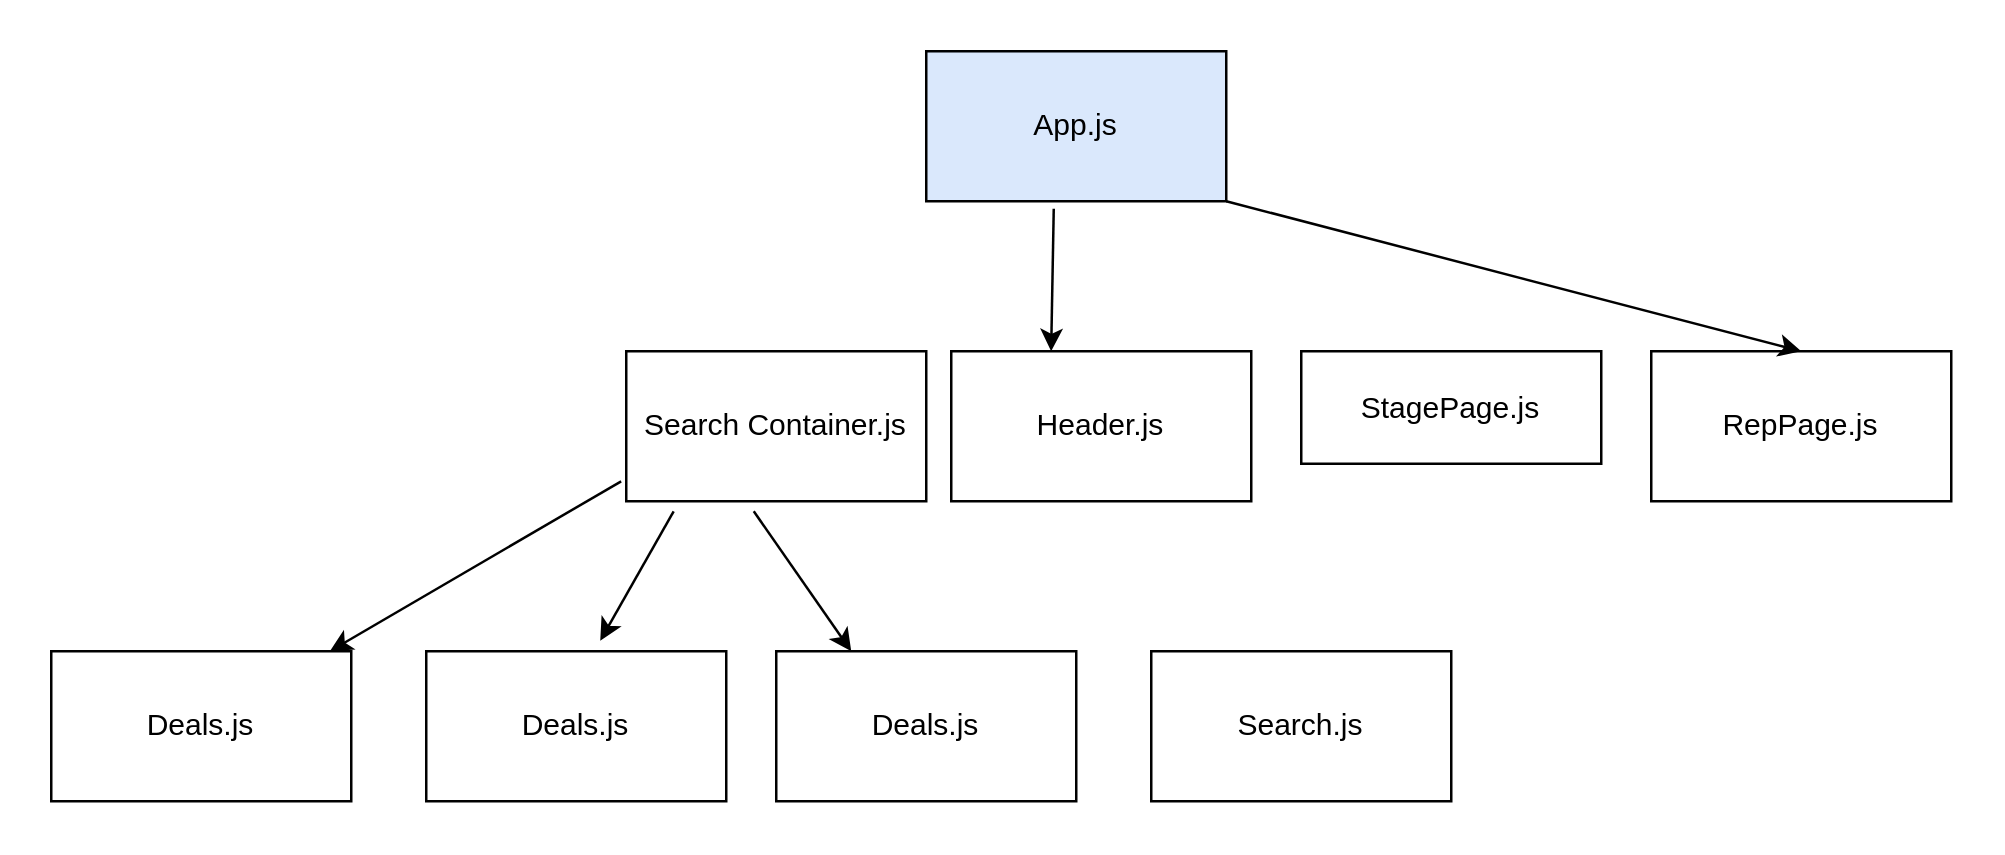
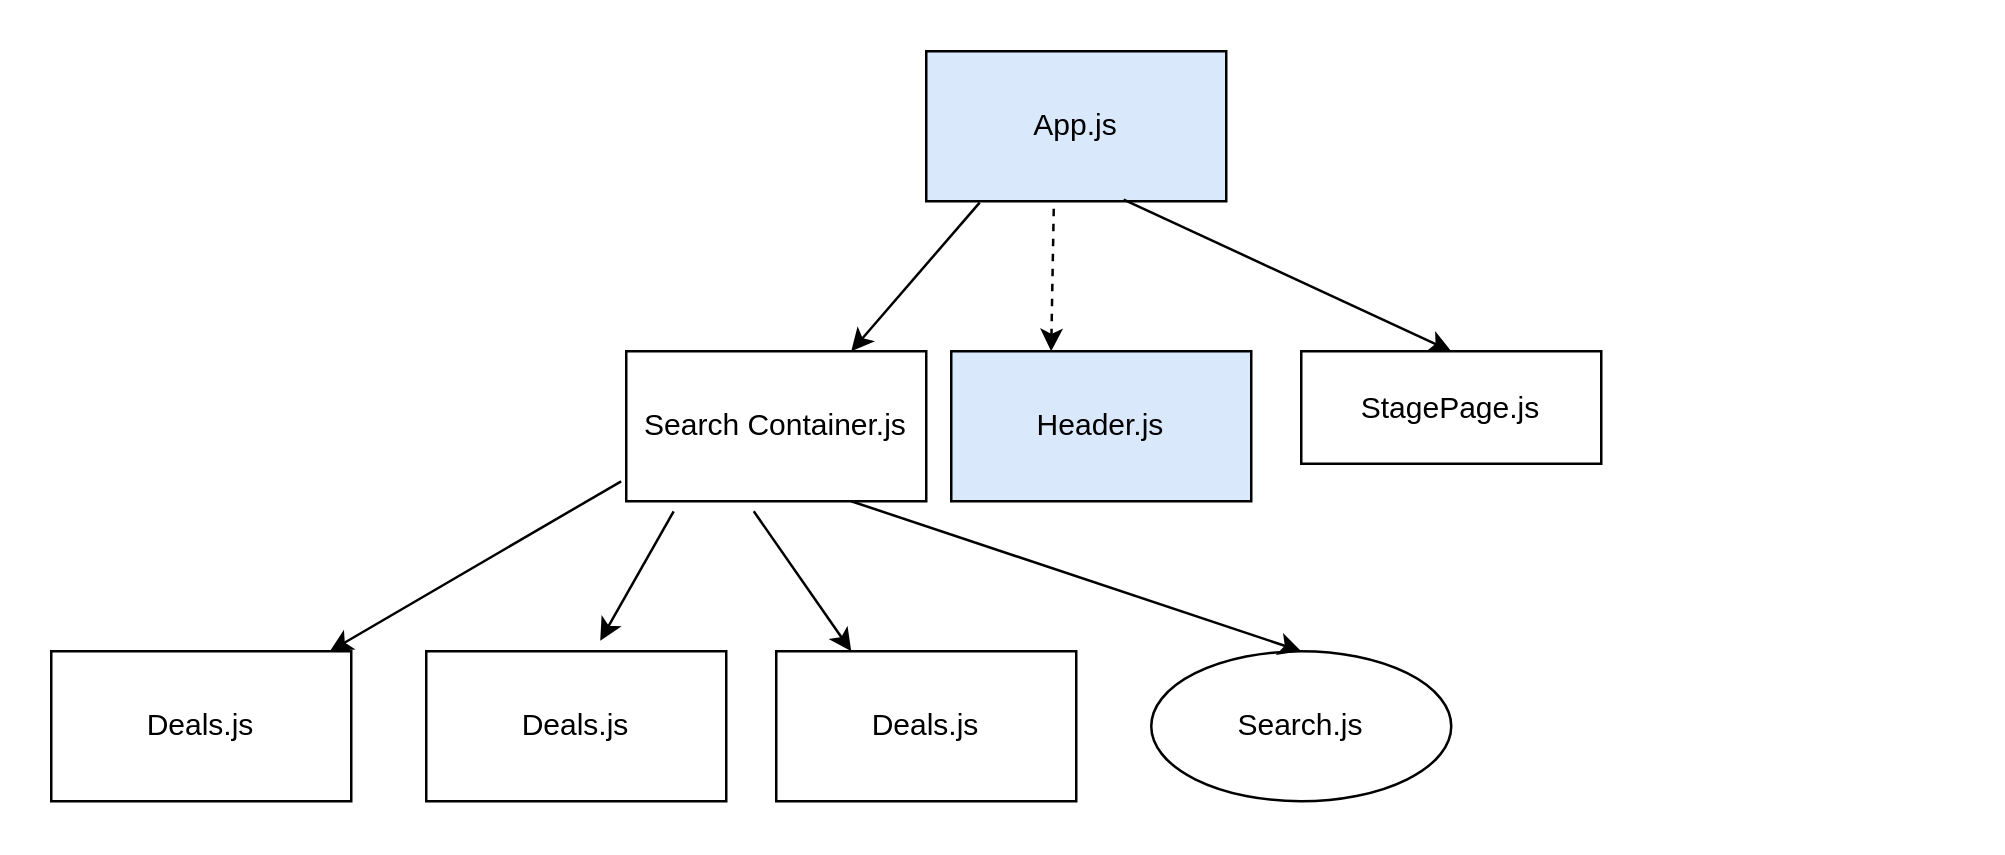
- <mxCell id="18" value="" style="endArrow=classic;html=1;exitX=0.425;exitY=1.05;exitDx=0;exitDy=0;exitPerimeter=0;entryX=0.333;entryY=0;entryDx=0;entryDy=0;entryPerimeter=0;" edge="1" parent="1" source="2" target="17"><mxGeometry width="50" height="50" relative="1" as="geometry"><mxPoint x="400" y="210" as="sourcePoint" /><mxPoint x="450" y="160" as="targetPoint" /></mxGeometry></mxCell>
+ <mxCell id="18" value="" style="endArrow=classic;html=1;exitX=0.425;exitY=1.05;exitDx=0;exitDy=0;exitPerimeter=0;entryX=0.333;entryY=0;entryDx=0;entryDy=0;entryPerimeter=0;dashed=1;" edge="1" parent="1" source="2" target="17"><mxGeometry width="50" height="50" relative="1" as="geometry"><mxPoint x="400" y="210" as="sourcePoint" /><mxPoint x="450" y="160" as="targetPoint" /></mxGeometry></mxCell>
+ <mxCell id="16" value="" style="endArrow=classic;html=1;exitX=0.178;exitY=1.009;exitDx=0;exitDy=0;entryX=0.75;entryY=0;entryDx=0;entryDy=0;exitPerimeter=0;" parent="1" source="2" target="6" edge="1"><mxGeometry width="50" height="50" relative="1" as="geometry"><mxPoint x="400" y="190" as="sourcePoint" /><mxPoint x="450" y="140" as="targetPoint" /></mxGeometry></mxCell>
+ <mxCell id="11" value="" style="endArrow=classic;html=1;entryX=0.5;entryY=0;entryDx=0;entryDy=0;exitX=0.658;exitY=0.989;exitDx=0;exitDy=0;exitPerimeter=0;" parent="1" source="2" target="3" edge="1"><mxGeometry width="50" height="50" relative="1" as="geometry"><mxPoint x="630" y="190" as="sourcePoint" /><mxPoint x="450" y="140" as="targetPoint" /></mxGeometry></mxCell>
- <mxCell id="10" value="" style="endArrow=classic;html=1;entryX=0.5;entryY=0;entryDx=0;entryDy=0;exitX=1;exitY=1;exitDx=0;exitDy=0;" parent="1" source="2" target="4" edge="1"><mxGeometry width="50" height="50" relative="1" as="geometry"><mxPoint x="690" y="190" as="sourcePoint" /><mxPoint x="450" y="140" as="targetPoint" /></mxGeometry></mxCell>
- <mxCell id="17" value="Header.js" style="rounded=0;whiteSpace=wrap;html=1;" vertex="1" parent="1"><mxGeometry x="380" y="140" width="120" height="60" as="geometry" /></mxCell>
+ <mxCell id="17" value="Header.js" style="rounded=0;whiteSpace=wrap;html=1;fillColor=#dae8fc;" vertex="1" parent="1"><mxGeometry x="380" y="140" width="120" height="60" as="geometry" /></mxCell>
- <mxCell id="4" value="RepPage.js" style="rounded=0;whiteSpace=wrap;html=1;" parent="1" vertex="1"><mxGeometry x="660" y="140" width="120" height="60" as="geometry" /></mxCell>
+ <mxCell id="15" value="" style="endArrow=classic;html=1;exitX=0.75;exitY=1;exitDx=0;exitDy=0;entryX=0.5;entryY=0;entryDx=0;entryDy=0;" parent="1" source="6" target="5" edge="1"><mxGeometry width="50" height="50" relative="1" as="geometry"><mxPoint x="400" y="190" as="sourcePoint" /><mxPoint x="430" y="130" as="targetPoint" /></mxGeometry></mxCell>
- <mxCell id="5" value="Search.js" style="rounded=0;whiteSpace=wrap;html=1;" parent="1" vertex="1"><mxGeometry x="460" y="260" width="120" height="60" as="geometry" /></mxCell>
+ <mxCell id="5" value="Search.js" style="ellipse;whiteSpace=wrap;html=1;" parent="1" vertex="1"><mxGeometry x="460" y="260" width="120" height="60" as="geometry" /></mxCell>
